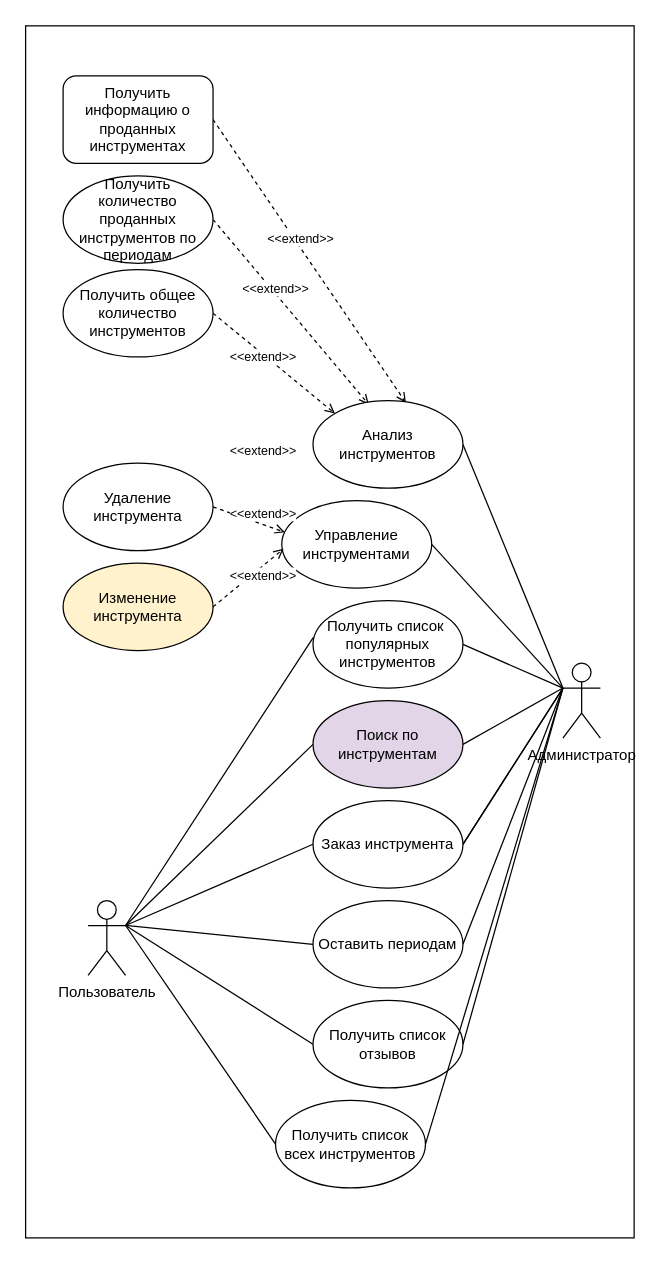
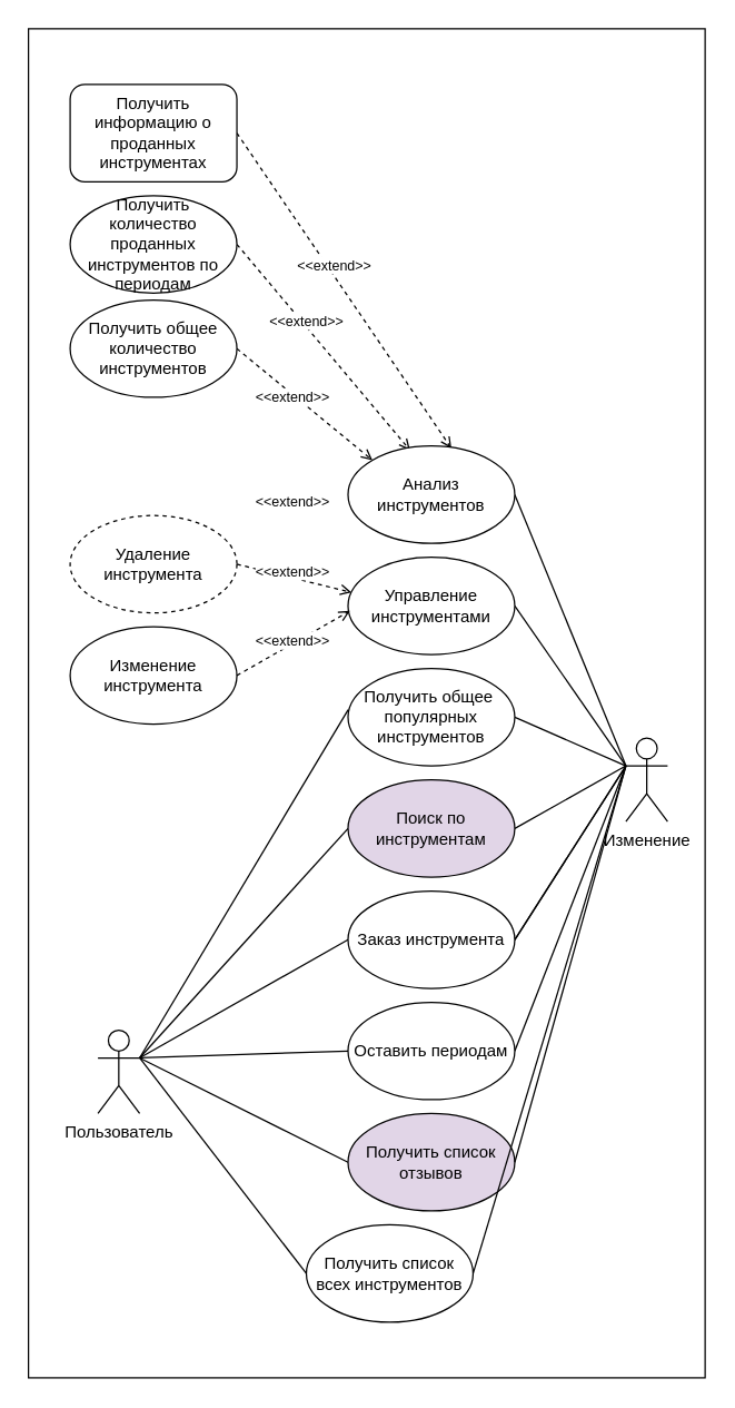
- <mxCell id="27" value="Удаление инструмента" style="ellipse;whiteSpace=wrap;html=1;" vertex="1" parent="1"><mxGeometry x="50" y="370" width="120" height="70" as="geometry" /></mxCell>
+ <mxCell id="27" value="Удаление инструмента" style="ellipse;whiteSpace=wrap;html=1;dashed=1;" vertex="1" parent="1"><mxGeometry x="50" y="370" width="120" height="70" as="geometry" /></mxCell>
- <mxCell id="25" value="Управление инструментами" style="ellipse;whiteSpace=wrap;html=1;" vertex="1" parent="1"><mxGeometry x="225" y="400" width="120" height="70" as="geometry" /></mxCell>
+ <mxCell id="25" value="Управление инструментами" style="ellipse;whiteSpace=wrap;html=1;" vertex="1" parent="1"><mxGeometry x="250" y="400" width="120" height="70" as="geometry" /></mxCell>
- <mxCell id="28" value="Изменение инструмента" style="ellipse;whiteSpace=wrap;html=1;fillColor=#fff2cc;" vertex="1" parent="1"><mxGeometry x="50" y="450" width="120" height="70" as="geometry" /></mxCell>
+ <mxCell id="28" value="Изменение инструмента" style="ellipse;whiteSpace=wrap;html=1;" vertex="1" parent="1"><mxGeometry x="50" y="450" width="120" height="70" as="geometry" /></mxCell>
- <mxCell id="16" value="Получить список&amp;nbsp; популярных инструментов" style="ellipse;whiteSpace=wrap;html=1;" vertex="1" parent="1"><mxGeometry x="250" y="480" width="120" height="70" as="geometry" /></mxCell>
+ <mxCell id="16" value="Получить общее&amp;nbsp; популярных инструментов" style="ellipse;whiteSpace=wrap;html=1;" vertex="1" parent="1"><mxGeometry x="250" y="480" width="120" height="70" as="geometry" /></mxCell>
- <mxCell id="10" value="Администратор" style="shape=umlActor;verticalLabelPosition=bottom;verticalAlign=top;html=1;outlineConnect=0;" vertex="1" parent="1"><mxGeometry x="450" y="530" width="30" height="60" as="geometry" /></mxCell>
+ <mxCell id="10" value="Изменение" style="shape=umlActor;verticalLabelPosition=bottom;verticalAlign=top;html=1;outlineConnect=0;" vertex="1" parent="1"><mxGeometry x="450" y="530" width="30" height="60" as="geometry" /></mxCell>
- <mxCell id="8" value="Пользователь" style="shape=umlActor;verticalLabelPosition=bottom;verticalAlign=top;html=1;outlineConnect=0;" vertex="1" parent="1"><mxGeometry x="70" y="720" width="30" height="60" as="geometry" /></mxCell>
+ <mxCell id="8" value="Пользователь" style="shape=umlActor;verticalLabelPosition=bottom;verticalAlign=top;html=1;outlineConnect=0;" vertex="1" parent="1"><mxGeometry x="70" y="740" width="30" height="60" as="geometry" /></mxCell>
- <mxCell id="34" value="Получить список отзывов" style="ellipse;whiteSpace=wrap;html=1;" vertex="1" parent="1"><mxGeometry x="250" y="800" width="120" height="70" as="geometry" /></mxCell>
+ <mxCell id="34" value="Получить список отзывов" style="ellipse;whiteSpace=wrap;html=1;fillColor=#e1d5e7;" vertex="1" parent="1"><mxGeometry x="250" y="800" width="120" height="70" as="geometry" /></mxCell>
